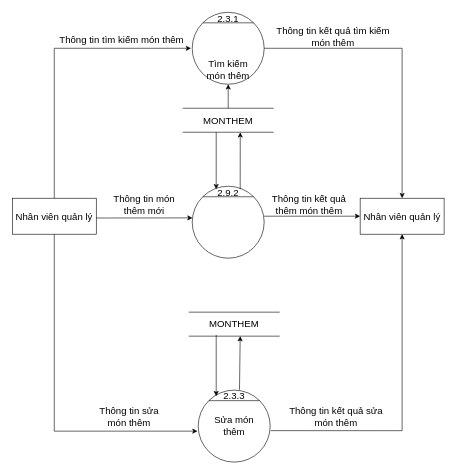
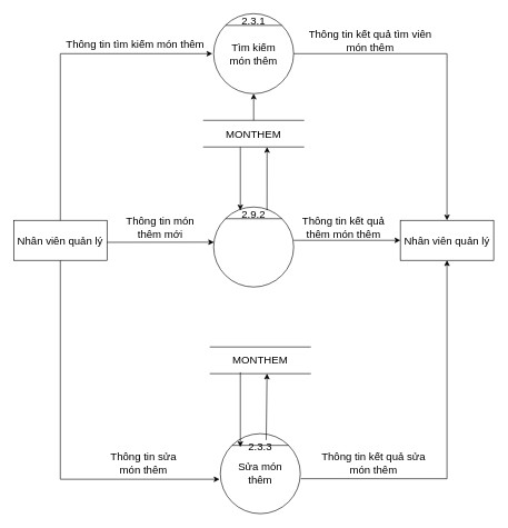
- <mxCell id="23" value="Thông tin kết quả tìm kiếm món thêm" style="text;html=1;strokeColor=none;fillColor=none;align=center;verticalAlign=middle;whiteSpace=wrap;rounded=0;fontSize=16;" parent="1" vertex="1"><mxGeometry x="450" y="40" width="210" height="40" as="geometry" /></mxCell>
+ <mxCell id="23" value="Thông tin kết quả tìm viên món thêm" style="text;html=1;strokeColor=none;fillColor=none;align=center;verticalAlign=middle;whiteSpace=wrap;rounded=0;fontSize=16;" parent="1" vertex="1"><mxGeometry x="450" y="40" width="210" height="40" as="geometry" /></mxCell>
- <mxCell id="4" value="Tìm kiếm món thêm" style="text;html=1;strokeColor=none;fillColor=none;align=center;verticalAlign=middle;whiteSpace=wrap;rounded=0;fontSize=16;" parent="1" vertex="1"><mxGeometry x="340" y="100" width="80" height="30" as="geometry" /></mxCell>
+ <mxCell id="4" value="Tìm kiếm món thêm" style="text;html=1;strokeColor=none;fillColor=none;align=center;verticalAlign=middle;whiteSpace=wrap;rounded=0;fontSize=16;" parent="1" vertex="1"><mxGeometry x="340" y="65" width="80" height="30" as="geometry" /></mxCell>
- <mxCell id="14" value="&lt;font style=&quot;font-size: 16px&quot;&gt;2.3.3&lt;/font&gt;" style="text;html=1;strokeColor=none;fillColor=none;align=center;verticalAlign=middle;whiteSpace=wrap;rounded=0;" parent="1" vertex="1"><mxGeometry x="360" y="650" width="60" height="20" as="geometry" /></mxCell>
+ <mxCell id="14" value="&lt;font style=&quot;font-size: 16px&quot;&gt;2.3.3&lt;/font&gt;" style="text;html=1;strokeColor=none;fillColor=none;align=center;verticalAlign=middle;whiteSpace=wrap;rounded=0;" parent="1" vertex="1"><mxGeometry x="360" y="660" width="60" height="20" as="geometry" /></mxCell>
